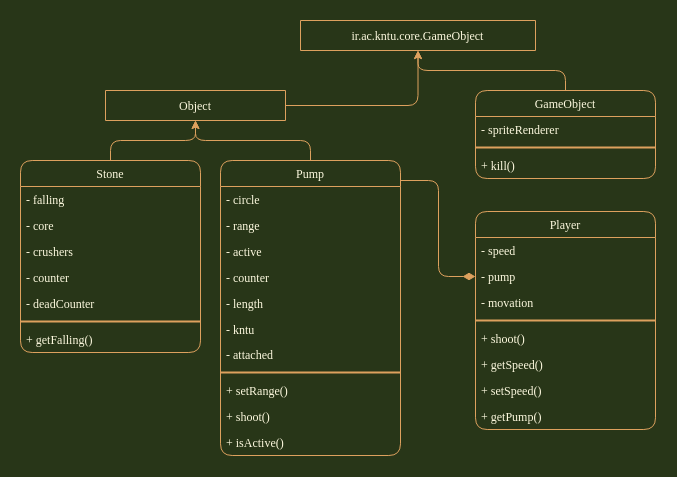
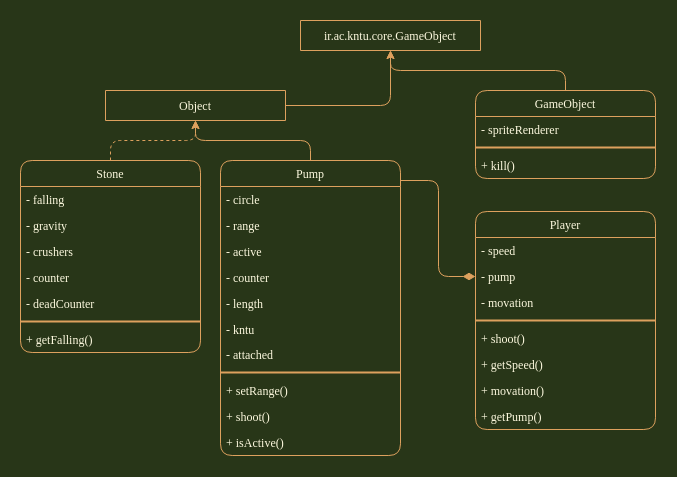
- <mxCell id="7" value="ir.ac.kntu.core.GameObject" style="swimlane;fontStyle=0;childLayout=stackLayout;horizontal=1;startSize=30;fillColor=none;horizontalStack=0;resizeParent=1;resizeParentMax=0;resizeLast=0;collapsible=1;marginBottom=0;strokeColor=#DDA15E;fontColor=#FEFAE0;fontFamily=Lucida Console;align=center;arcSize=0;rounded=1;" parent="1" vertex="1"><mxGeometry x="300" y="20" width="235" height="30" as="geometry" /></mxCell>
+ <mxCell id="7" value="ir.ac.kntu.core.GameObject" style="swimlane;fontStyle=0;childLayout=stackLayout;horizontal=1;startSize=30;fillColor=none;horizontalStack=0;resizeParent=1;resizeParentMax=0;resizeLast=0;collapsible=1;marginBottom=0;strokeColor=#DDA15E;fontColor=#FEFAE0;fontFamily=Lucida Console;align=center;arcSize=0;rounded=1;" parent="1" vertex="1"><mxGeometry x="300" y="20" width="180" height="30" as="geometry" /></mxCell>
- <mxCell id="10" style="edgeStyle=orthogonalEdgeStyle;orthogonalLoop=1;jettySize=auto;html=1;labelBackgroundColor=#283618;strokeColor=#DDA15E;fontColor=#FEFAE0;" edge="1" parent="1" source="11" target="9"><mxGeometry relative="1" as="geometry" /></mxCell>
+ <mxCell id="10" style="edgeStyle=orthogonalEdgeStyle;orthogonalLoop=1;jettySize=auto;html=1;labelBackgroundColor=#283618;strokeColor=#DDA15E;fontColor=#FEFAE0;dashed=1;" edge="1" parent="1" source="11" target="9"><mxGeometry relative="1" as="geometry" /></mxCell>
- <mxCell id="13" value="- core" style="text;strokeColor=none;fillColor=none;align=left;verticalAlign=top;spacingLeft=4;spacingRight=4;overflow=hidden;rotatable=0;points=[[0,0.5],[1,0.5]];portConstraint=eastwest;fontColor=#FEFAE0;fontFamily=Lucida Console;rounded=1;" vertex="1" parent="11"><mxGeometry y="52" width="180" height="26" as="geometry" /></mxCell>
+ <mxCell id="13" value="- gravity" style="text;strokeColor=none;fillColor=none;align=left;verticalAlign=top;spacingLeft=4;spacingRight=4;overflow=hidden;rotatable=0;points=[[0,0.5],[1,0.5]];portConstraint=eastwest;fontColor=#FEFAE0;fontFamily=Lucida Console;rounded=1;" vertex="1" parent="11"><mxGeometry y="52" width="180" height="26" as="geometry" /></mxCell>
- <mxCell id="40" value="+ setSpeed()" style="text;strokeColor=none;fillColor=none;align=left;verticalAlign=top;spacingLeft=4;spacingRight=4;overflow=hidden;rotatable=0;points=[[0,0.5],[1,0.5]];portConstraint=eastwest;fontColor=#FEFAE0;fontFamily=Lucida Console;rounded=1;" vertex="1" parent="33"><mxGeometry y="166" width="180" height="26" as="geometry" /></mxCell>
+ <mxCell id="40" value="+ movation()" style="text;strokeColor=none;fillColor=none;align=left;verticalAlign=top;spacingLeft=4;spacingRight=4;overflow=hidden;rotatable=0;points=[[0,0.5],[1,0.5]];portConstraint=eastwest;fontColor=#FEFAE0;fontFamily=Lucida Console;rounded=1;" vertex="1" parent="33"><mxGeometry y="166" width="180" height="26" as="geometry" /></mxCell>
